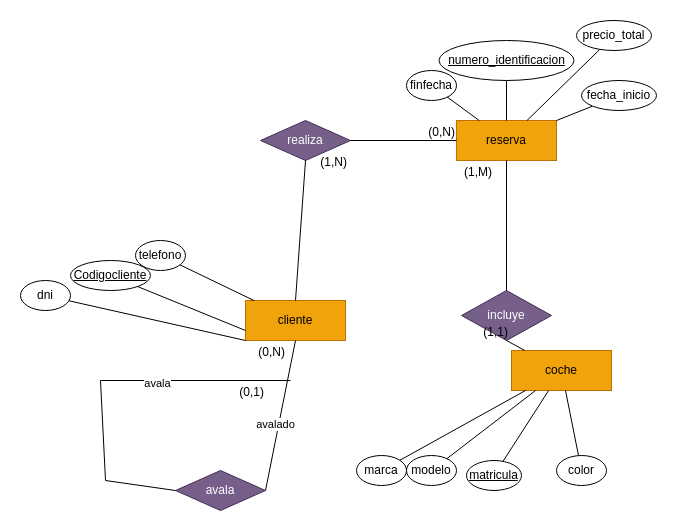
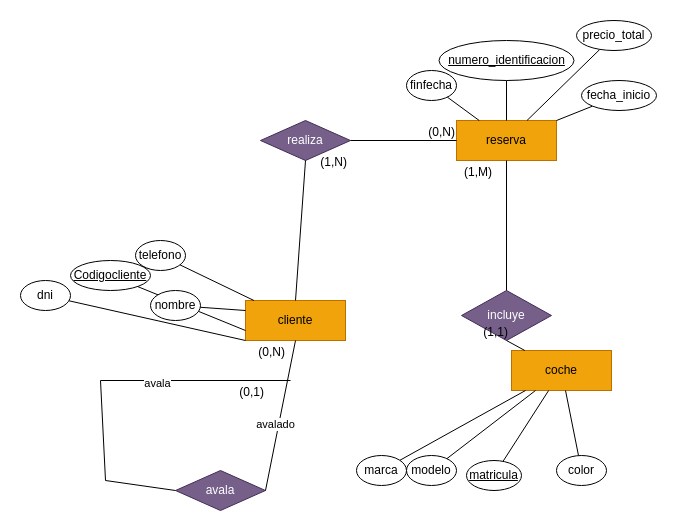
+ <mxCell id="7" value="nombre" style="ellipse;whiteSpace=wrap;html=1;align=center;" vertex="1" parent="1"><mxGeometry x="150" y="290" width="50" height="30" as="geometry" /></mxCell>
+ <mxCell id="6" value="" style="endArrow=none;html=1;rounded=0;exitX=0;exitY=0.25;exitDx=0;exitDy=0;" edge="1" parent="1" source="2" target="7"><mxGeometry relative="1" as="geometry"><mxPoint x="219.545" y="340" as="sourcePoint" /><mxPoint x="295" y="295" as="targetPoint" /></mxGeometry></mxCell>
